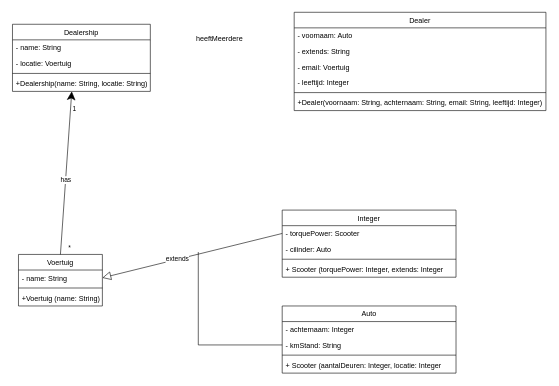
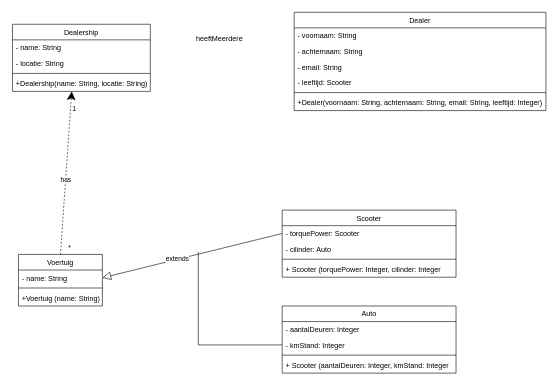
- <mxCell id="25" value="- voornaam: Auto" style="text;strokeColor=none;fillColor=none;align=left;verticalAlign=top;spacingLeft=4;spacingRight=4;overflow=hidden;rotatable=0;points=[[0,0.5],[1,0.5]];portConstraint=eastwest;" vertex="1" parent="24"><mxGeometry y="26" width="420" height="26" as="geometry" /></mxCell>
+ <mxCell id="25" value="- voornaam: String" style="text;strokeColor=none;fillColor=none;align=left;verticalAlign=top;spacingLeft=4;spacingRight=4;overflow=hidden;rotatable=0;points=[[0,0.5],[1,0.5]];portConstraint=eastwest;" vertex="1" parent="24"><mxGeometry y="26" width="420" height="26" as="geometry" /></mxCell>
- <mxCell id="26" value="- extends: String" style="text;strokeColor=none;fillColor=none;align=left;verticalAlign=top;spacingLeft=4;spacingRight=4;overflow=hidden;rotatable=0;points=[[0,0.5],[1,0.5]];portConstraint=eastwest;" vertex="1" parent="24"><mxGeometry y="52" width="420" height="26" as="geometry" /></mxCell>
+ <mxCell id="26" value="- achternaam: String" style="text;strokeColor=none;fillColor=none;align=left;verticalAlign=top;spacingLeft=4;spacingRight=4;overflow=hidden;rotatable=0;points=[[0,0.5],[1,0.5]];portConstraint=eastwest;" vertex="1" parent="24"><mxGeometry y="52" width="420" height="26" as="geometry" /></mxCell>
- <mxCell id="21" value="- locatie: Voertuig" style="text;strokeColor=none;fillColor=none;align=left;verticalAlign=top;spacingLeft=4;spacingRight=4;overflow=hidden;rotatable=0;points=[[0,0.5],[1,0.5]];portConstraint=eastwest;" vertex="1" parent="19"><mxGeometry y="52" width="230" height="26" as="geometry" /></mxCell>
+ <mxCell id="21" value="- locatie: String" style="text;strokeColor=none;fillColor=none;align=left;verticalAlign=top;spacingLeft=4;spacingRight=4;overflow=hidden;rotatable=0;points=[[0,0.5],[1,0.5]];portConstraint=eastwest;" vertex="1" parent="19"><mxGeometry y="52" width="230" height="26" as="geometry" /></mxCell>
- <mxCell id="27" value="- email: Voertuig" style="text;strokeColor=none;fillColor=none;align=left;verticalAlign=top;spacingLeft=4;spacingRight=4;overflow=hidden;rotatable=0;points=[[0,0.5],[1,0.5]];portConstraint=eastwest;" vertex="1" parent="24"><mxGeometry y="78" width="420" height="26" as="geometry" /></mxCell>
+ <mxCell id="27" value="- email: String" style="text;strokeColor=none;fillColor=none;align=left;verticalAlign=top;spacingLeft=4;spacingRight=4;overflow=hidden;rotatable=0;points=[[0,0.5],[1,0.5]];portConstraint=eastwest;" vertex="1" parent="24"><mxGeometry y="78" width="420" height="26" as="geometry" /></mxCell>
- <mxCell id="28" value="- leeftijd: Integer" style="text;strokeColor=none;fillColor=none;align=left;verticalAlign=top;spacingLeft=4;spacingRight=4;overflow=hidden;rotatable=0;points=[[0,0.5],[1,0.5]];portConstraint=eastwest;" vertex="1" parent="24"><mxGeometry y="104" width="420" height="26" as="geometry" /></mxCell>
+ <mxCell id="28" value="- leeftijd: Scooter" style="text;strokeColor=none;fillColor=none;align=left;verticalAlign=top;spacingLeft=4;spacingRight=4;overflow=hidden;rotatable=0;points=[[0,0.5],[1,0.5]];portConstraint=eastwest;" vertex="1" parent="24"><mxGeometry y="104" width="420" height="26" as="geometry" /></mxCell>
- <mxCell id="31" value="" style="endArrow=classic;endFill=1;endSize=12;html=1;exitX=0.5;exitY=0;exitDx=0;exitDy=0;entryX=0.43;entryY=1;entryDx=0;entryDy=0;entryPerimeter=0;" edge="1" parent="1" source="7" target="23"><mxGeometry width="160" relative="1" as="geometry"><mxPoint x="250" y="240" as="sourcePoint" /><mxPoint x="90" y="240" as="targetPoint" /></mxGeometry></mxCell>
+ <mxCell id="31" value="" style="endArrow=classic;endFill=1;endSize=12;html=1;exitX=0.5;exitY=0;exitDx=0;exitDy=0;entryX=0.43;entryY=1;entryDx=0;entryDy=0;entryPerimeter=0;dashed=1;" edge="1" parent="1" source="7" target="23"><mxGeometry width="160" relative="1" as="geometry"><mxPoint x="250" y="240" as="sourcePoint" /><mxPoint x="90" y="240" as="targetPoint" /></mxGeometry></mxCell>
- <mxCell id="2" value="Integer" style="swimlane;fontStyle=0;childLayout=stackLayout;horizontal=1;startSize=26;fillColor=none;horizontalStack=0;resizeParent=1;resizeParentMax=0;resizeLast=0;collapsible=1;marginBottom=0;" vertex="1" parent="1"><mxGeometry x="470" y="350" width="290" height="112" as="geometry" /></mxCell>
+ <mxCell id="2" value="Scooter" style="swimlane;fontStyle=0;childLayout=stackLayout;horizontal=1;startSize=26;fillColor=none;horizontalStack=0;resizeParent=1;resizeParentMax=0;resizeLast=0;collapsible=1;marginBottom=0;" vertex="1" parent="1"><mxGeometry x="470" y="350" width="290" height="112" as="geometry" /></mxCell>
- <mxCell id="6" value="+ Scooter (torquePower: Integer, extends: Integer" style="text;strokeColor=none;fillColor=none;align=left;verticalAlign=top;spacingLeft=4;spacingRight=4;overflow=hidden;rotatable=0;points=[[0,0.5],[1,0.5]];portConstraint=eastwest;" vertex="1" parent="2"><mxGeometry y="86" width="290" height="26" as="geometry" /></mxCell>
+ <mxCell id="6" value="+ Scooter (torquePower: Integer, cilinder: Integer" style="text;strokeColor=none;fillColor=none;align=left;verticalAlign=top;spacingLeft=4;spacingRight=4;overflow=hidden;rotatable=0;points=[[0,0.5],[1,0.5]];portConstraint=eastwest;" vertex="1" parent="2"><mxGeometry y="86" width="290" height="26" as="geometry" /></mxCell>
- <mxCell id="12" value="- achternaam: Integer" style="text;strokeColor=none;fillColor=none;align=left;verticalAlign=top;spacingLeft=4;spacingRight=4;overflow=hidden;rotatable=0;points=[[0,0.5],[1,0.5]];portConstraint=eastwest;" vertex="1" parent="11"><mxGeometry y="26" width="290" height="26" as="geometry" /></mxCell>
+ <mxCell id="12" value="- aantalDeuren: Integer" style="text;strokeColor=none;fillColor=none;align=left;verticalAlign=top;spacingLeft=4;spacingRight=4;overflow=hidden;rotatable=0;points=[[0,0.5],[1,0.5]];portConstraint=eastwest;" vertex="1" parent="11"><mxGeometry y="26" width="290" height="26" as="geometry" /></mxCell>
- <mxCell id="13" value="- kmStand: String" style="text;strokeColor=none;fillColor=none;align=left;verticalAlign=top;spacingLeft=4;spacingRight=4;overflow=hidden;rotatable=0;points=[[0,0.5],[1,0.5]];portConstraint=eastwest;" vertex="1" parent="11"><mxGeometry y="52" width="290" height="26" as="geometry" /></mxCell>
+ <mxCell id="13" value="- kmStand: Integer" style="text;strokeColor=none;fillColor=none;align=left;verticalAlign=top;spacingLeft=4;spacingRight=4;overflow=hidden;rotatable=0;points=[[0,0.5],[1,0.5]];portConstraint=eastwest;" vertex="1" parent="11"><mxGeometry y="52" width="290" height="26" as="geometry" /></mxCell>
- <mxCell id="15" value="+ Scooter (aantalDeuren: Integer, locatie: Integer" style="text;strokeColor=none;fillColor=none;align=left;verticalAlign=top;spacingLeft=4;spacingRight=4;overflow=hidden;rotatable=0;points=[[0,0.5],[1,0.5]];portConstraint=eastwest;" vertex="1" parent="11"><mxGeometry y="86" width="290" height="26" as="geometry" /></mxCell>
+ <mxCell id="15" value="+ Scooter (aantalDeuren: Integer, kmStand: Integer" style="text;strokeColor=none;fillColor=none;align=left;verticalAlign=top;spacingLeft=4;spacingRight=4;overflow=hidden;rotatable=0;points=[[0,0.5],[1,0.5]];portConstraint=eastwest;" vertex="1" parent="11"><mxGeometry y="86" width="290" height="26" as="geometry" /></mxCell>
